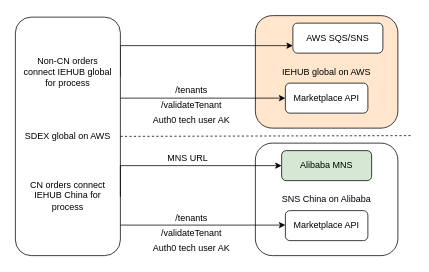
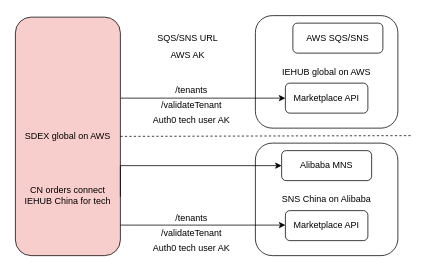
+ <mxCell id="11" value="SQS/SNS URL" style="text;html=1;strokeColor=none;fillColor=none;align=center;verticalAlign=middle;whiteSpace=wrap;rounded=0;" vertex="1" parent="1"><mxGeometry x="205" y="40" width="90" height="20" as="geometry" /></mxCell>
- <mxCell id="4" style="edgeStyle=orthogonalEdgeStyle;rounded=0;orthogonalLoop=1;jettySize=auto;html=1;exitX=1;exitY=0.25;exitDx=0;exitDy=0;entryX=0;entryY=0.75;entryDx=0;entryDy=0;" edge="1" parent="1" source="6" target="3"><mxGeometry relative="1" as="geometry"><mxPoint x="370" y="58" as="targetPoint" /><Array as="points"><mxPoint x="160" y="60" /></Array></mxGeometry></mxCell>
+ <mxCell id="12" value="AWS AK" style="text;html=1;strokeColor=none;fillColor=none;align=center;verticalAlign=middle;whiteSpace=wrap;rounded=0;" vertex="1" parent="1"><mxGeometry x="220" y="63" width="60" height="20" as="geometry" /></mxCell>
- <mxCell id="23" value="Non-CN orders connect IEHUB global for process" style="text;html=1;strokeColor=none;fillColor=none;align=center;verticalAlign=middle;whiteSpace=wrap;rounded=0;" vertex="1" parent="1"><mxGeometry x="30" y="70" width="120" height="50" as="geometry" /></mxCell>
- <mxCell id="2" value="IEHUB global on AWS" style="rounded=1;whiteSpace=wrap;html=1;fillColor=#ffe6cc;" vertex="1" parent="1"><mxGeometry x="340" y="20" width="190" height="150" as="geometry" /></mxCell>
+ <mxCell id="2" value="IEHUB global on AWS" style="rounded=1;whiteSpace=wrap;html=1;" vertex="1" parent="1"><mxGeometry x="340" y="20" width="190" height="150" as="geometry" /></mxCell>
- <mxCell id="6" value="SDEX global on AWS" style="rounded=1;whiteSpace=wrap;html=1;" vertex="1" parent="1"><mxGeometry x="20" y="22" width="140" height="318" as="geometry" /></mxCell>
+ <mxCell id="6" value="SDEX global on AWS" style="rounded=1;whiteSpace=wrap;html=1;fillColor=#f8cecc;" vertex="1" parent="1"><mxGeometry x="20" y="22" width="140" height="318" as="geometry" /></mxCell>
- <mxCell id="10" value="MNS URL" style="text;html=1;strokeColor=none;fillColor=none;align=center;verticalAlign=middle;whiteSpace=wrap;rounded=0;" vertex="1" parent="1"><mxGeometry x="220" y="200" width="60" height="20" as="geometry" /></mxCell>
- <mxCell id="8" value="Alibaba MNS" style="rounded=1;whiteSpace=wrap;html=1;fillColor=#d5e8d4;" vertex="1" parent="1"><mxGeometry x="375" y="200" width="120" height="40" as="geometry" /></mxCell>
+ <mxCell id="8" value="Alibaba MNS" style="rounded=1;whiteSpace=wrap;html=1;" vertex="1" parent="1"><mxGeometry x="375" y="200" width="120" height="40" as="geometry" /></mxCell>
- <mxCell id="22" value="CN orders connect IEHUB China for process" style="text;html=1;strokeColor=none;fillColor=none;align=center;verticalAlign=middle;whiteSpace=wrap;rounded=0;" vertex="1" parent="1"><mxGeometry x="30" y="240" width="120" height="40" as="geometry" /></mxCell>
+ <mxCell id="22" value="CN orders connect IEHUB China for tech" style="text;html=1;strokeColor=none;fillColor=none;align=center;verticalAlign=middle;whiteSpace=wrap;rounded=0;" vertex="1" parent="1"><mxGeometry x="30" y="240" width="120" height="40" as="geometry" /></mxCell>
